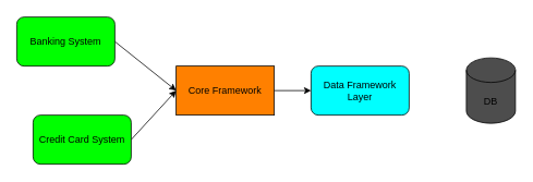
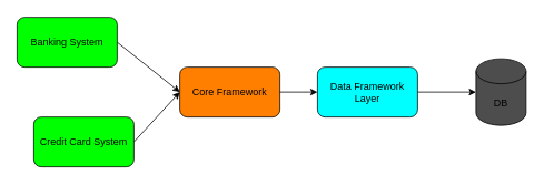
- <mxCell id="2" value="Core Framework" style="whiteSpace=wrap;html=1;fillColor=#FF8000;rounded=0;" vertex="1" parent="1"><mxGeometry x="215" y="80" width="120" height="60" as="geometry" /></mxCell>
+ <mxCell id="2" value="Core Framework" style="rounded=1;whiteSpace=wrap;html=1;fillColor=#FF8000;" vertex="1" parent="1"><mxGeometry x="215" y="80" width="120" height="60" as="geometry" /></mxCell>
+ <mxCell id="8" value="" style="endArrow=classic;html=1;rounded=0;exitX=1;exitY=0.5;exitDx=0;exitDy=0;entryX=0;entryY=0.5;entryDx=0;entryDy=0;entryPerimeter=0;" edge="1" parent="1" source="4" target="3"><mxGeometry width="50" height="50" relative="1" as="geometry"><mxPoint x="160" y="190" as="sourcePoint" /><mxPoint x="220" y="130" as="targetPoint" /></mxGeometry></mxCell>
